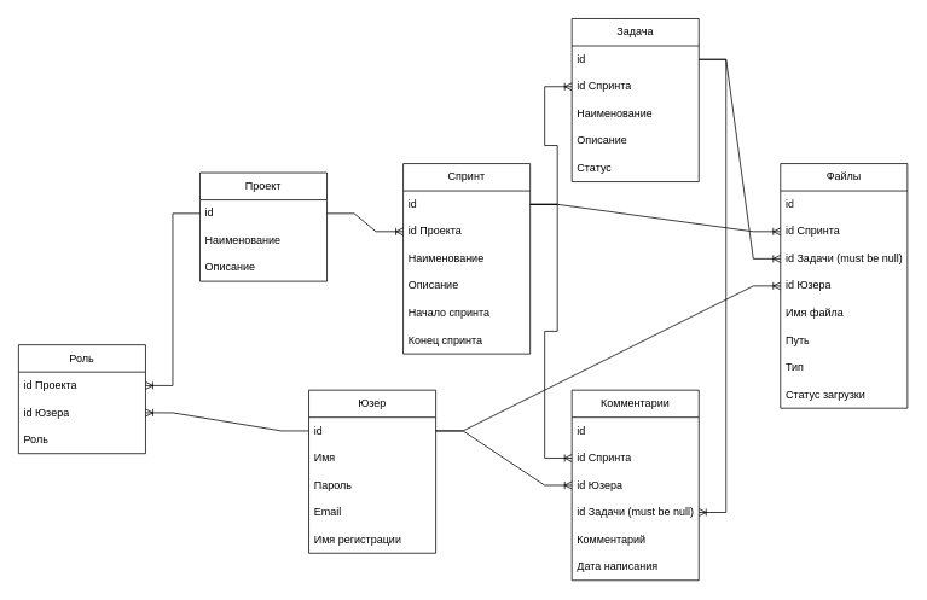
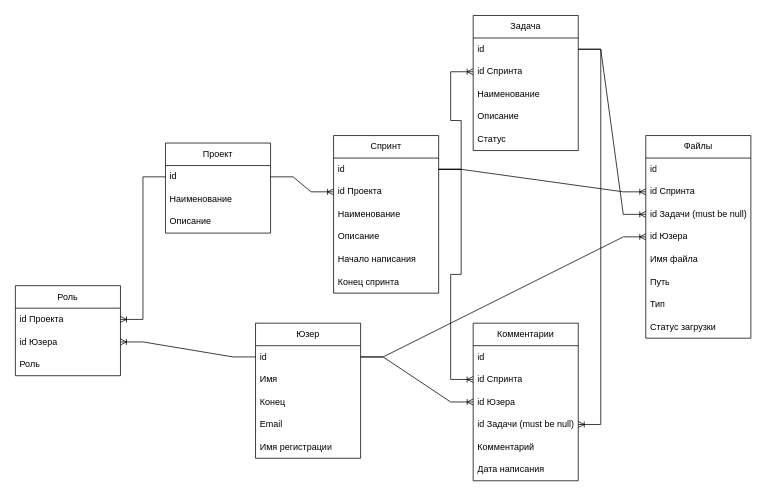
- <mxCell id="11" value="Начало спринта" style="text;strokeColor=none;fillColor=none;align=left;verticalAlign=middle;spacingLeft=4;spacingRight=4;overflow=hidden;points=[[0,0.5],[1,0.5]];portConstraint=eastwest;rotatable=0;whiteSpace=wrap;html=1;" vertex="1" parent="6"><mxGeometry y="150" width="140" height="30" as="geometry" /></mxCell>
+ <mxCell id="11" value="Начало написания" style="text;strokeColor=none;fillColor=none;align=left;verticalAlign=middle;spacingLeft=4;spacingRight=4;overflow=hidden;points=[[0,0.5],[1,0.5]];portConstraint=eastwest;rotatable=0;whiteSpace=wrap;html=1;" vertex="1" parent="6"><mxGeometry y="150" width="140" height="30" as="geometry" /></mxCell>
- <mxCell id="22" value="Пароль" style="text;strokeColor=none;fillColor=none;align=left;verticalAlign=middle;spacingLeft=4;spacingRight=4;overflow=hidden;points=[[0,0.5],[1,0.5]];portConstraint=eastwest;rotatable=0;whiteSpace=wrap;html=1;" vertex="1" parent="19"><mxGeometry y="90" width="140" height="30" as="geometry" /></mxCell>
+ <mxCell id="22" value="Конец" style="text;strokeColor=none;fillColor=none;align=left;verticalAlign=middle;spacingLeft=4;spacingRight=4;overflow=hidden;points=[[0,0.5],[1,0.5]];portConstraint=eastwest;rotatable=0;whiteSpace=wrap;html=1;" vertex="1" parent="19"><mxGeometry y="90" width="140" height="30" as="geometry" /></mxCell>
